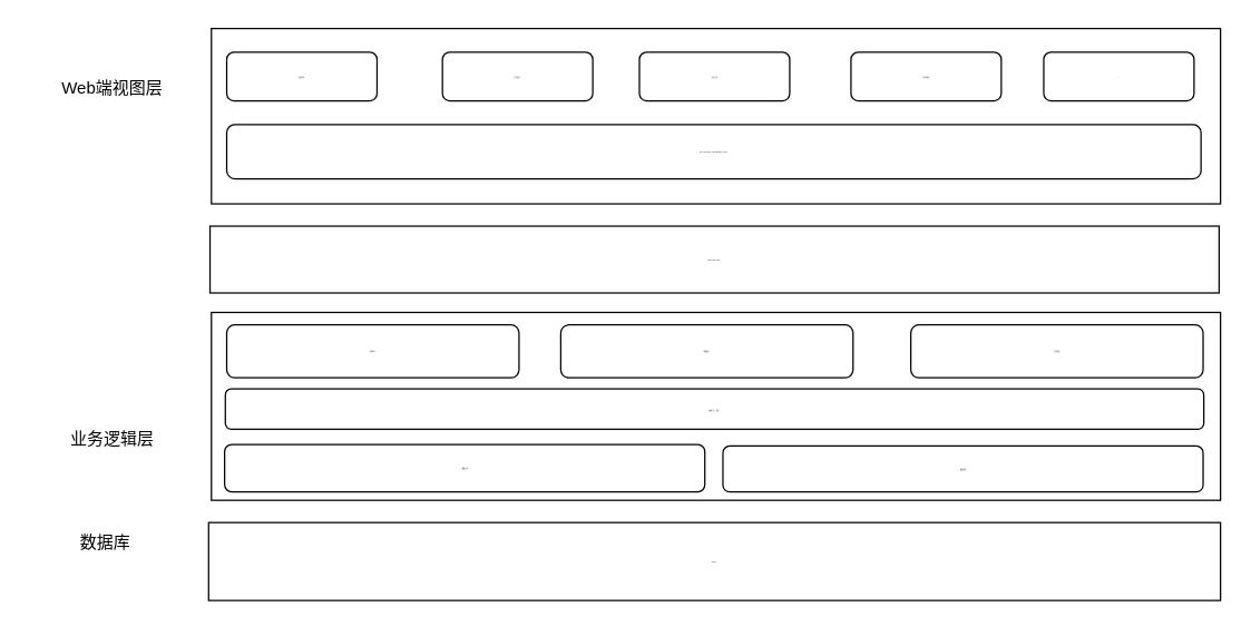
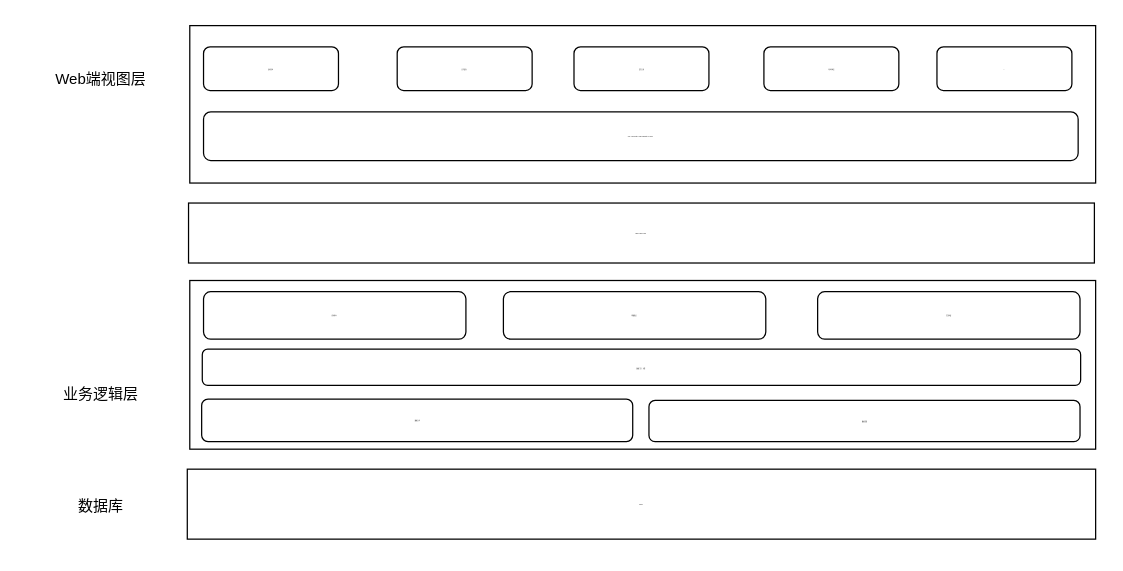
- <mxCell id="20" value="数据库" style="rounded=0;whiteSpace=wrap;html=1;strokeColor=#FFFFFF;" vertex="1" parent="1"><mxGeometry x="15" y="360" width="120" height="60" as="geometry" /></mxCell>
+ <mxCell id="20" value="数据库" style="rounded=0;whiteSpace=wrap;html=1;strokeColor=#FFFFFF;" vertex="1" parent="1"><mxGeometry x="20" y="375" width="120" height="60" as="geometry" /></mxCell>
